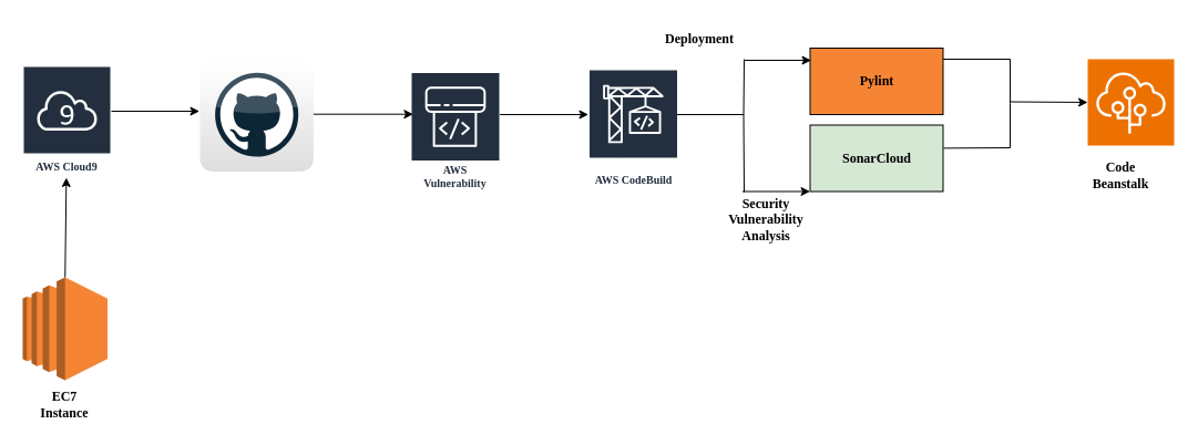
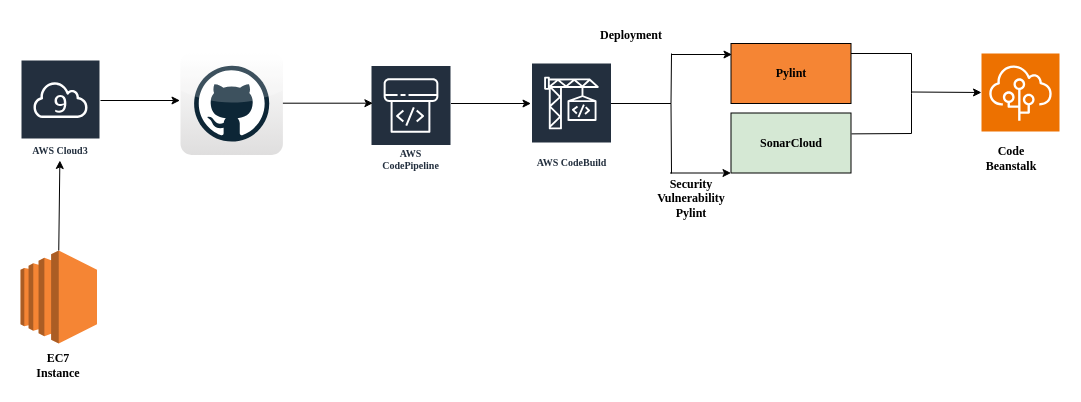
- <mxCell id="3" value="AWS Cloud9" style="sketch=0;outlineConnect=0;fontColor=#232F3E;gradientColor=none;strokeColor=#ffffff;fillColor=#232F3E;dashed=0;verticalLabelPosition=middle;verticalAlign=bottom;align=center;html=1;whiteSpace=wrap;fontSize=10;fontStyle=1;spacing=3;shape=mxgraph.aws4.productIcon;prIcon=mxgraph.aws4.cloud9;fontFamily=Times New Roman;" parent="1" vertex="1"><mxGeometry x="20" y="59" width="80" height="101" as="geometry" /></mxCell>
+ <mxCell id="3" value="AWS Cloud3" style="sketch=0;outlineConnect=0;fontColor=#232F3E;gradientColor=none;strokeColor=#ffffff;fillColor=#232F3E;dashed=0;verticalLabelPosition=middle;verticalAlign=bottom;align=center;html=1;whiteSpace=wrap;fontSize=10;fontStyle=1;spacing=3;shape=mxgraph.aws4.productIcon;prIcon=mxgraph.aws4.cloud9;fontFamily=Times New Roman;" parent="1" vertex="1"><mxGeometry x="20" y="59" width="80" height="101" as="geometry" /></mxCell>
- <mxCell id="4" value="AWS Vulnerability" style="sketch=0;outlineConnect=0;fontColor=#232F3E;gradientColor=none;strokeColor=#ffffff;fillColor=#232F3E;dashed=0;verticalLabelPosition=middle;verticalAlign=bottom;align=center;html=1;whiteSpace=wrap;fontSize=10;fontStyle=1;spacing=3;shape=mxgraph.aws4.productIcon;prIcon=mxgraph.aws4.codepipeline;fontFamily=Times New Roman;" parent="1" vertex="1"><mxGeometry x="370" y="64.5" width="81" height="110" as="geometry" /></mxCell>
+ <mxCell id="4" value="AWS CodePipeline" style="sketch=0;outlineConnect=0;fontColor=#232F3E;gradientColor=none;strokeColor=#ffffff;fillColor=#232F3E;dashed=0;verticalLabelPosition=middle;verticalAlign=bottom;align=center;html=1;whiteSpace=wrap;fontSize=10;fontStyle=1;spacing=3;shape=mxgraph.aws4.productIcon;prIcon=mxgraph.aws4.codepipeline;fontFamily=Times New Roman;" parent="1" vertex="1"><mxGeometry x="370" y="64.5" width="81" height="110" as="geometry" /></mxCell>
- <mxCell id="17" value="Security Vulnerability Analysis" style="text;html=1;align=center;verticalAlign=middle;whiteSpace=wrap;rounded=0;fontFamily=Times New Roman;fontStyle=1" parent="1" vertex="1"><mxGeometry x="660.5" y="183" width="60" height="30" as="geometry" /></mxCell>
+ <mxCell id="17" value="Security Vulnerability Pylint" style="text;html=1;align=center;verticalAlign=middle;whiteSpace=wrap;rounded=0;fontFamily=Times New Roman;fontStyle=1" parent="1" vertex="1"><mxGeometry x="660.5" y="183" width="60" height="30" as="geometry" /></mxCell>
